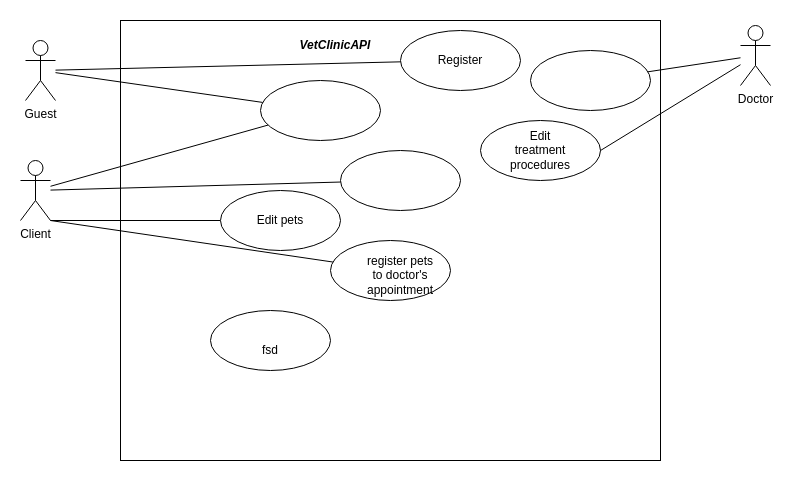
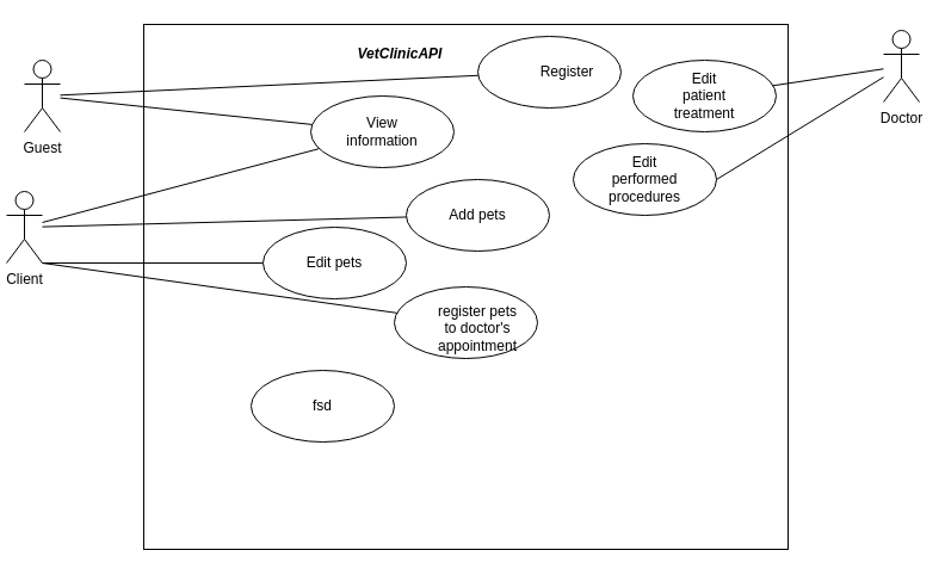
- <mxCell id="9" value="Register" style="text;html=1;strokeColor=none;fillColor=none;align=center;verticalAlign=middle;whiteSpace=wrap;rounded=0;" vertex="1" parent="7"><mxGeometry x="30" y="15" width="60" height="30" as="geometry" /></mxCell>
+ <mxCell id="9" value="Register" style="text;html=1;strokeColor=none;fillColor=none;align=center;verticalAlign=middle;whiteSpace=wrap;rounded=0;" vertex="1" parent="7"><mxGeometry x="45" y="15" width="60" height="30" as="geometry" /></mxCell>
- <mxCell id="10" value="Guest" style="shape=umlActor;verticalLabelPosition=bottom;verticalAlign=top;html=1;outlineConnect=0;" vertex="1" parent="1"><mxGeometry x="25" y="40" width="30" height="60" as="geometry" /></mxCell>
+ <mxCell id="10" value="Guest" style="shape=umlActor;verticalLabelPosition=bottom;verticalAlign=top;html=1;outlineConnect=0;" vertex="1" parent="1"><mxGeometry x="20" y="50" width="30" height="60" as="geometry" /></mxCell>
+ <mxCell id="33" value="Edit patient treatment" style="text;html=1;strokeColor=none;fillColor=none;align=center;verticalAlign=middle;whiteSpace=wrap;rounded=0;" vertex="1" parent="31"><mxGeometry x="30" y="15" width="60" height="30" as="geometry" /></mxCell>
+ <mxCell id="6" value="View information" style="text;html=1;strokeColor=none;fillColor=none;align=center;verticalAlign=middle;whiteSpace=wrap;rounded=0;" vertex="1" parent="4"><mxGeometry x="30" y="15" width="60" height="30" as="geometry" /></mxCell>
- <mxCell id="36" value="Edit treatment procedures" style="text;html=1;strokeColor=none;fillColor=none;align=center;verticalAlign=middle;whiteSpace=wrap;rounded=0;" vertex="1" parent="34"><mxGeometry x="30" y="15" width="60" height="30" as="geometry" /></mxCell>
+ <mxCell id="36" value="Edit performed procedures" style="text;html=1;strokeColor=none;fillColor=none;align=center;verticalAlign=middle;whiteSpace=wrap;rounded=0;" vertex="1" parent="34"><mxGeometry x="30" y="15" width="60" height="30" as="geometry" /></mxCell>
+ <mxCell id="19" value="Add pets" style="text;html=1;strokeColor=none;fillColor=none;align=center;verticalAlign=middle;whiteSpace=wrap;rounded=0;" vertex="1" parent="17"><mxGeometry x="30" y="15" width="60" height="30" as="geometry" /></mxCell>
- <mxCell id="13" value="Client" style="shape=umlActor;verticalLabelPosition=bottom;verticalAlign=top;html=1;outlineConnect=0;" vertex="1" parent="1"><mxGeometry x="20" y="160" width="30" height="60" as="geometry" /></mxCell>
+ <mxCell id="13" value="Client" style="shape=umlActor;verticalLabelPosition=bottom;verticalAlign=top;html=1;outlineConnect=0;" vertex="1" parent="1"><mxGeometry x="5" y="160" width="30" height="60" as="geometry" /></mxCell>
- <mxCell id="22" value="fsd" style="text;html=1;strokeColor=none;fillColor=none;align=center;verticalAlign=middle;whiteSpace=wrap;rounded=0;" vertex="1" parent="20"><mxGeometry x="30" y="25" width="60" height="30" as="geometry" /></mxCell>
+ <mxCell id="22" value="fsd" style="text;html=1;strokeColor=none;fillColor=none;align=center;verticalAlign=middle;whiteSpace=wrap;rounded=0;" vertex="1" parent="20"><mxGeometry x="30" y="15" width="60" height="30" as="geometry" /></mxCell>
